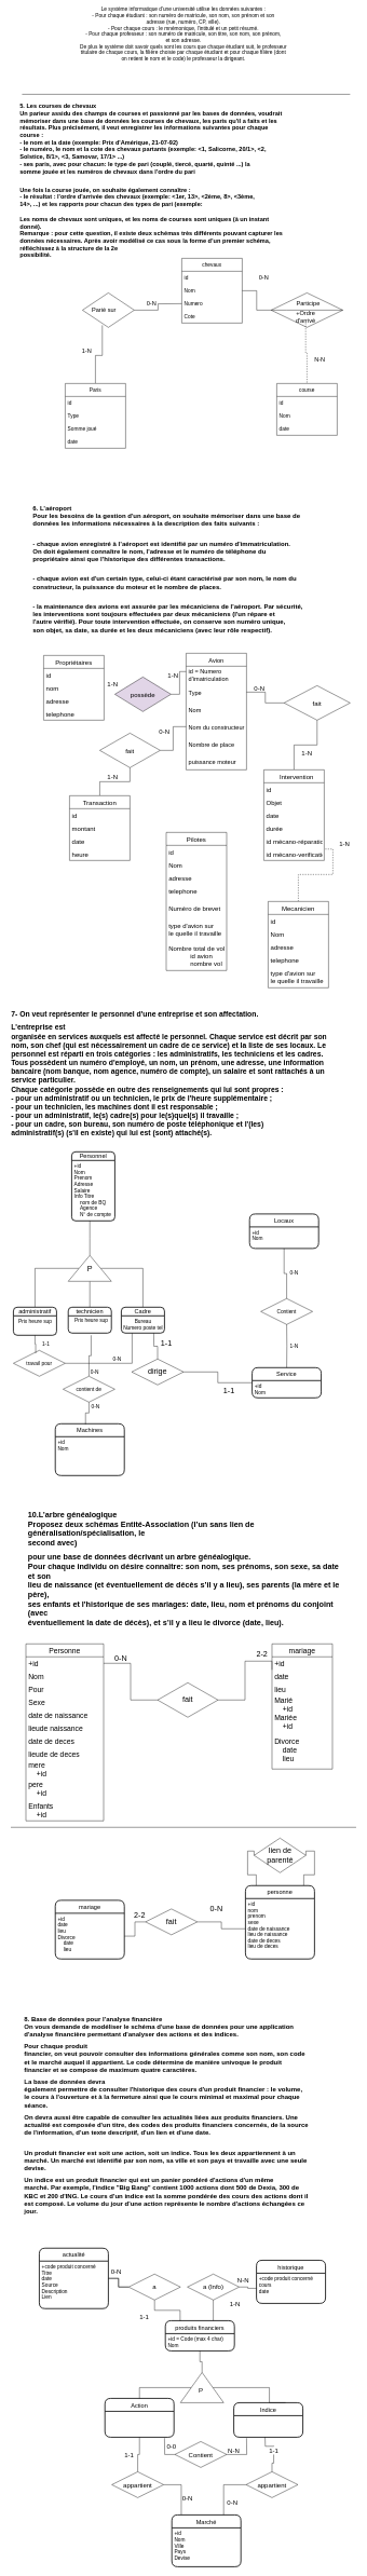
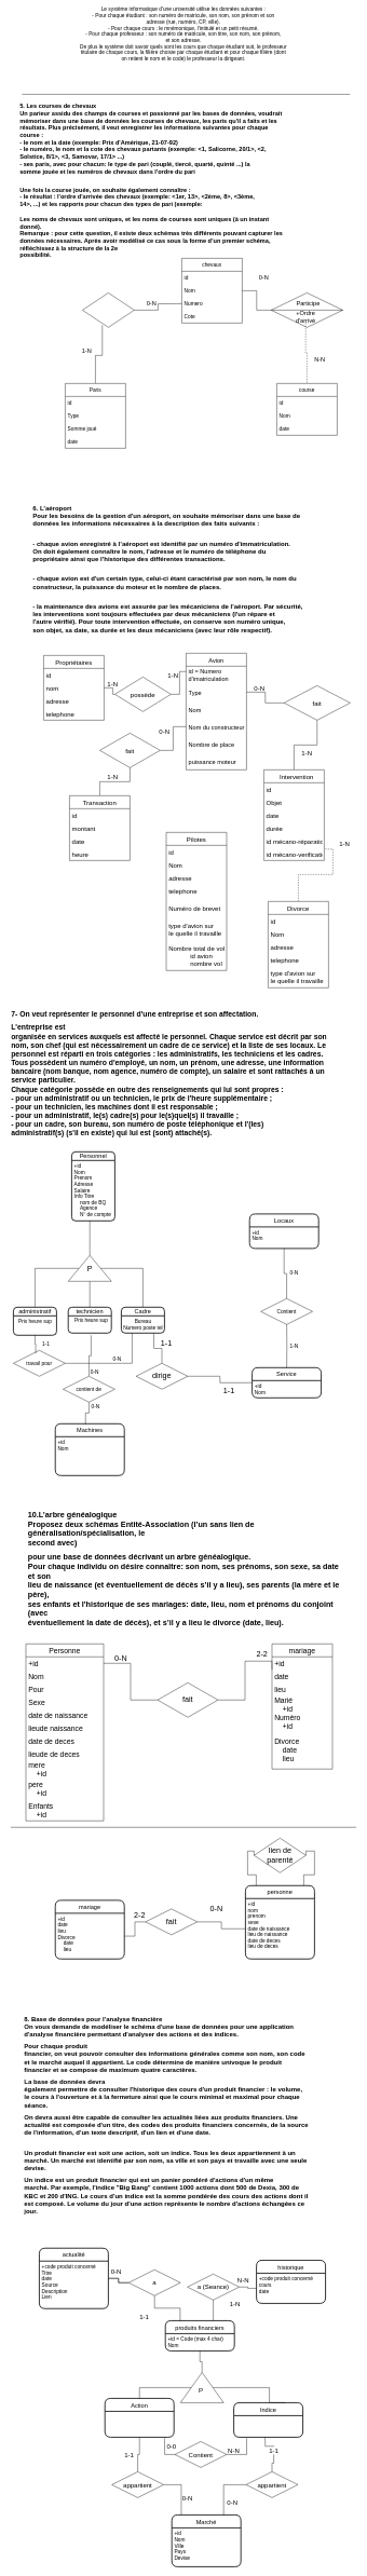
- <mxCell id="30" value="Parié sur" style="text;html=1;strokeColor=none;fillColor=none;align=center;verticalAlign=middle;whiteSpace=wrap;rounded=0;fontSize=14;" vertex="1" parent="1"><mxGeometry x="210" y="645" width="60" height="30" as="geometry" /></mxCell>
+ <mxCell id="41" style="edgeStyle=orthogonalEdgeStyle;rounded=0;orthogonalLoop=1;jettySize=auto;html=1;fontSize=15;endArrow=none;endFill=0;" edge="1" parent="1" source="42" target="69"><mxGeometry relative="1" as="geometry" /></mxCell>
- <mxCell id="69" value="possède" style="rhombus;whiteSpace=wrap;html=1;fontSize=15;fillColor=#e1d5e7;" vertex="1" parent="1"><mxGeometry x="265" y="1510" width="130" height="80" as="geometry" /></mxCell>
+ <mxCell id="69" value="possède" style="rhombus;whiteSpace=wrap;html=1;fontSize=15;" vertex="1" parent="1"><mxGeometry x="265" y="1510" width="130" height="80" as="geometry" /></mxCell>
- <mxCell id="62" value="Mecanicien" style="swimlane;fontStyle=0;childLayout=stackLayout;horizontal=1;startSize=30;horizontalStack=0;resizeParent=1;resizeParentMax=0;resizeLast=0;collapsible=1;marginBottom=0;fontSize=15;" vertex="1" parent="1"><mxGeometry x="620" y="2030" width="140" height="200" as="geometry" /></mxCell>
+ <mxCell id="62" value="Divorce" style="swimlane;fontStyle=0;childLayout=stackLayout;horizontal=1;startSize=30;horizontalStack=0;resizeParent=1;resizeParentMax=0;resizeLast=0;collapsible=1;marginBottom=0;fontSize=15;" vertex="1" parent="1"><mxGeometry x="620" y="2030" width="140" height="200" as="geometry" /></mxCell>
- <mxCell id="136" value="dirige" style="shape=rhombus;perimeter=rhombusPerimeter;whiteSpace=wrap;html=1;align=center;fontSize=18;" vertex="1" parent="1"><mxGeometry x="304" y="3090" width="120" height="60" as="geometry" /></mxCell>
+ <mxCell id="136" value="dirige" style="shape=rhombus;perimeter=rhombusPerimeter;whiteSpace=wrap;html=1;align=center;fontSize=18;" vertex="1" parent="1"><mxGeometry x="314" y="3100" width="120" height="60" as="geometry" /></mxCell>
- <mxCell id="108" value="Mariée&#10;    +id" style="text;strokeColor=none;fillColor=none;align=left;verticalAlign=middle;spacingLeft=4;spacingRight=4;overflow=hidden;points=[[0,0.5],[1,0.5]];portConstraint=eastwest;rotatable=0;fontSize=17;" vertex="1" parent="103"><mxGeometry y="160" width="140" height="40" as="geometry" /></mxCell>
+ <mxCell id="108" value="Numéro&#10;    +id" style="text;strokeColor=none;fillColor=none;align=left;verticalAlign=middle;spacingLeft=4;spacingRight=4;overflow=hidden;points=[[0,0.5],[1,0.5]];portConstraint=eastwest;rotatable=0;fontSize=17;" vertex="1" parent="103"><mxGeometry y="160" width="140" height="40" as="geometry" /></mxCell>
- <mxCell id="185" value="a" style="shape=rhombus;perimeter=rhombusPerimeter;whiteSpace=wrap;html=1;align=center;fontSize=15;" vertex="1" parent="1"><mxGeometry x="297" y="5210" width="120" height="60" as="geometry" /></mxCell>
+ <mxCell id="185" value="a" style="shape=rhombus;perimeter=rhombusPerimeter;whiteSpace=wrap;html=1;align=center;fontSize=15;" vertex="1" parent="1"><mxGeometry x="297" y="5200" width="120" height="60" as="geometry" /></mxCell>
- <mxCell id="176" value="a (Info)" style="shape=rhombus;perimeter=rhombusPerimeter;whiteSpace=wrap;html=1;align=center;fontSize=15;" vertex="1" parent="1"><mxGeometry x="433" y="5210" width="120" height="60" as="geometry" /></mxCell>
+ <mxCell id="176" value="a (Seance)" style="shape=rhombus;perimeter=rhombusPerimeter;whiteSpace=wrap;html=1;align=center;fontSize=15;" vertex="1" parent="1"><mxGeometry x="433" y="5210" width="120" height="60" as="geometry" /></mxCell>
